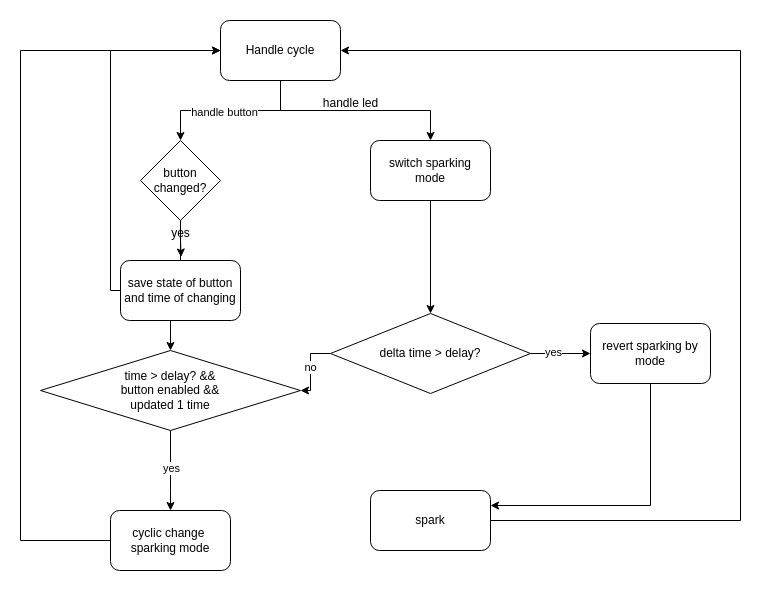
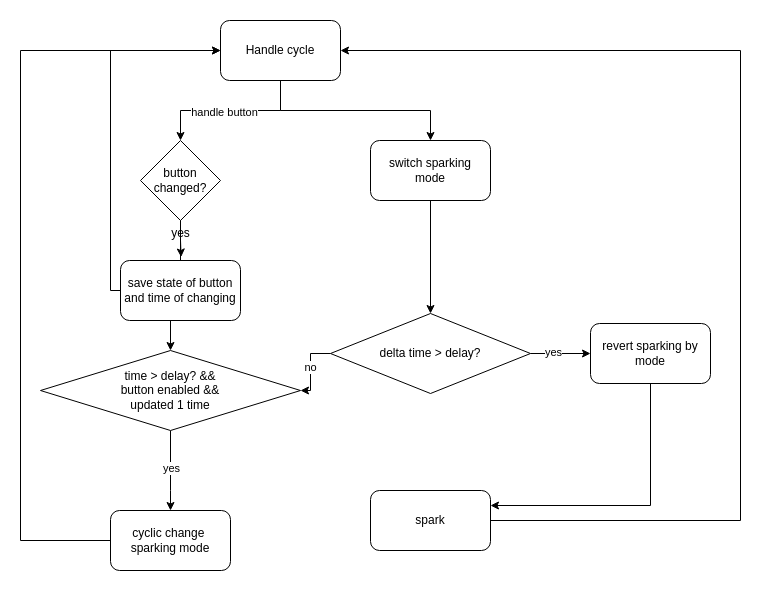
- <mxCell id="8" value="handle led" style="text;html=1;align=center;verticalAlign=middle;resizable=0;points=[];autosize=1;strokeColor=none;fillColor=none;" vertex="1" parent="1"><mxGeometry x="310" y="88" width="80" height="30" as="geometry" /></mxCell>
